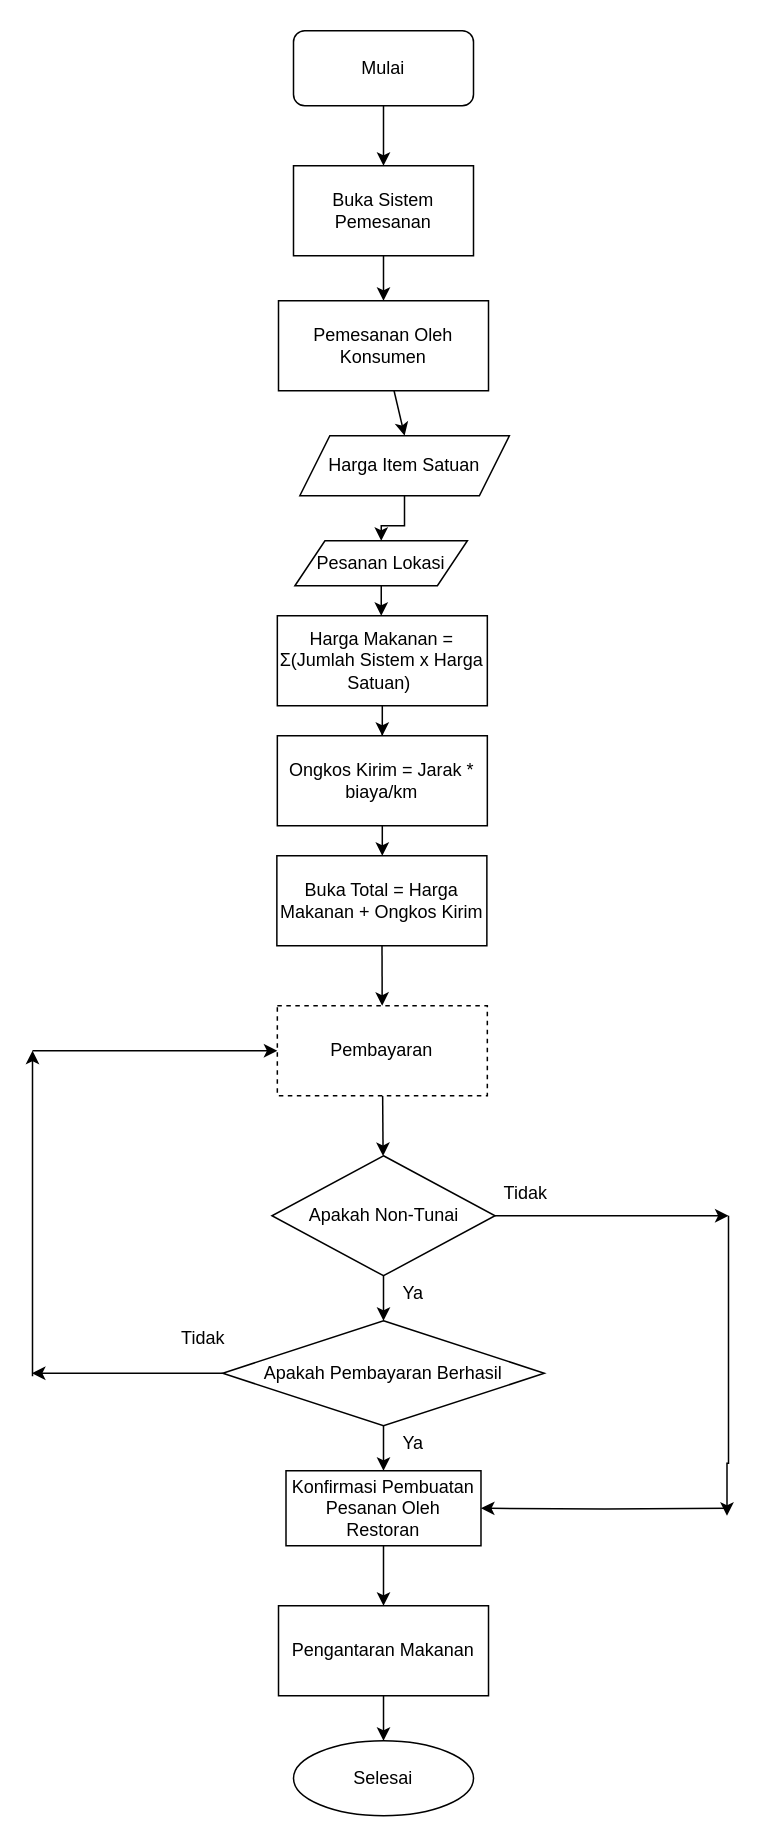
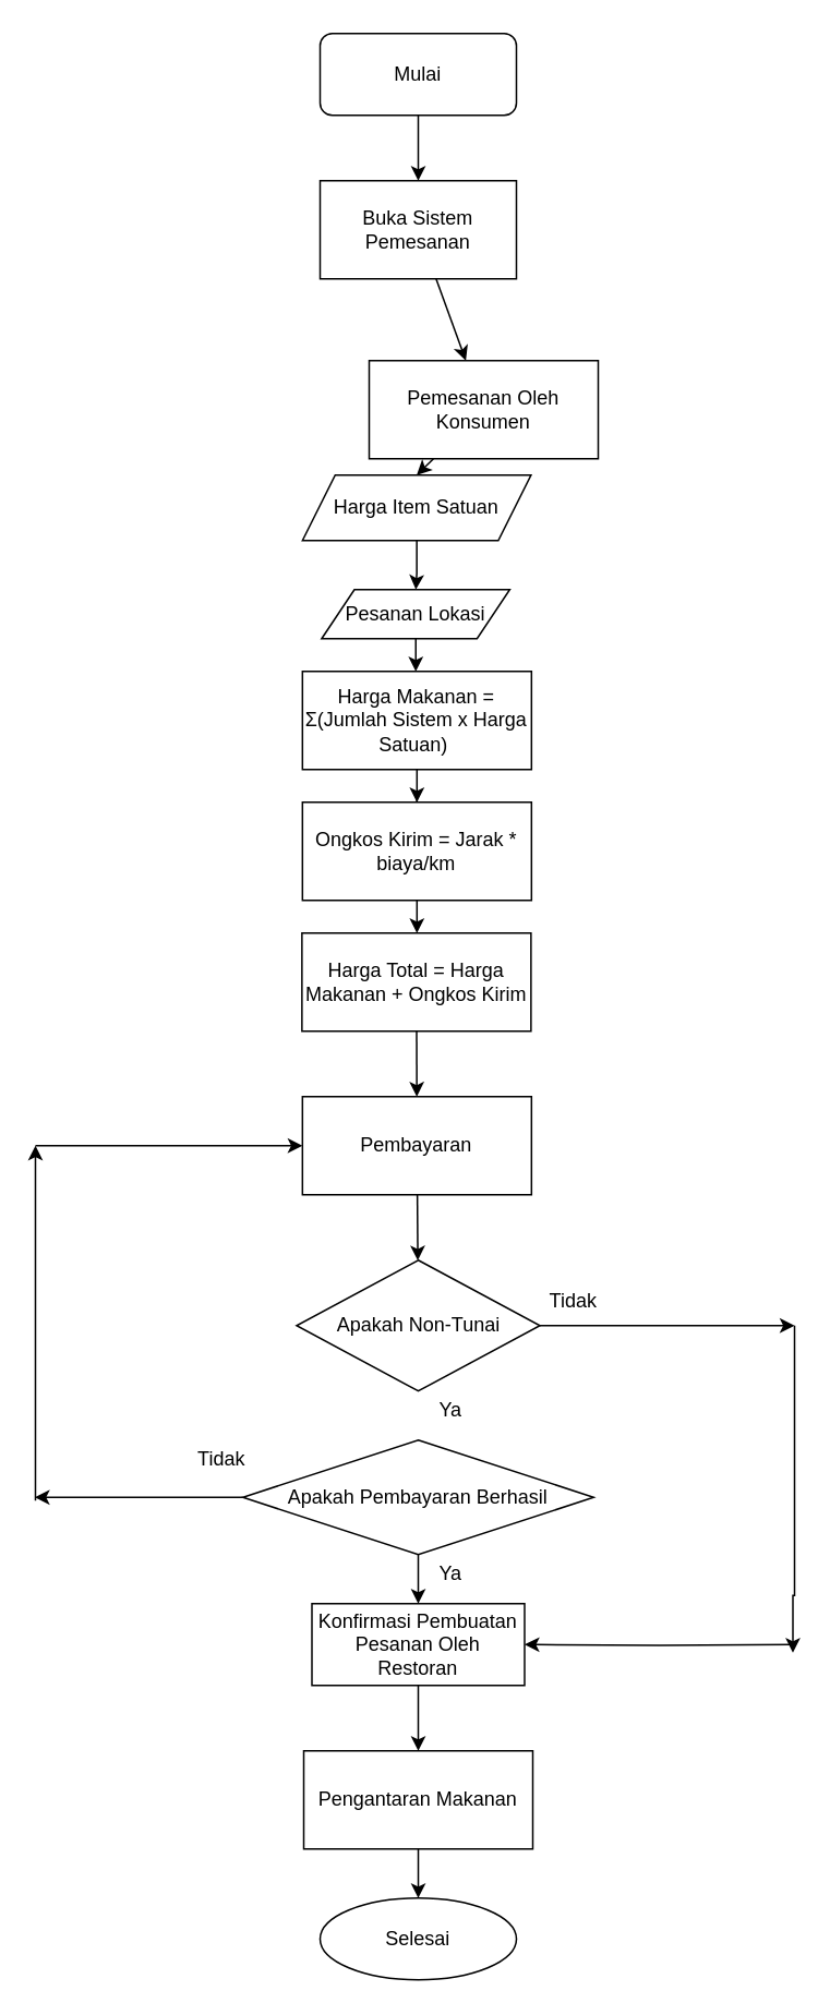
- <mxCell id="5" value="Pemesanan Oleh Konsumen" style="whiteSpace=wrap;html=1;" parent="1" vertex="1"><mxGeometry x="185" y="200" width="140" height="60" as="geometry" /></mxCell>
+ <mxCell id="5" value="Pemesanan Oleh Konsumen" style="whiteSpace=wrap;html=1;" parent="1" vertex="1"><mxGeometry x="225" y="220" width="140" height="60" as="geometry" /></mxCell>
- <mxCell id="14" value="Harga Item Satuan" style="shape=parallelogram;perimeter=parallelogramPerimeter;whiteSpace=wrap;html=1;fixedSize=1;rounded=0;" vertex="1" parent="1"><mxGeometry x="199.22" y="290" width="139.69" height="40" as="geometry" /></mxCell>
+ <mxCell id="14" value="Harga Item Satuan" style="shape=parallelogram;perimeter=parallelogramPerimeter;whiteSpace=wrap;html=1;fixedSize=1;rounded=0;" vertex="1" parent="1"><mxGeometry x="184.22" y="290" width="139.69" height="40" as="geometry" /></mxCell>
- <mxCell id="22" value="Buka Total = Harga Makanan + Ongkos Kirim" style="whiteSpace=wrap;html=1;rounded=0;" vertex="1" parent="1"><mxGeometry x="183.91" y="570" width="140" height="60" as="geometry" /></mxCell>
+ <mxCell id="22" value="Harga Total = Harga Makanan + Ongkos Kirim" style="whiteSpace=wrap;html=1;rounded=0;" vertex="1" parent="1"><mxGeometry x="183.91" y="570" width="140" height="60" as="geometry" /></mxCell>
- <mxCell id="7" value="Pembayaran" style="whiteSpace=wrap;html=1;dashed=1;" parent="1" vertex="1"><mxGeometry x="184.22" y="670" width="140" height="60" as="geometry" /></mxCell>
+ <mxCell id="7" value="Pembayaran" style="whiteSpace=wrap;html=1;" parent="1" vertex="1"><mxGeometry x="184.22" y="670" width="140" height="60" as="geometry" /></mxCell>
- <mxCell id="23" value="" style="edgeStyle=orthogonalEdgeStyle;rounded=0;orthogonalLoop=1;jettySize=auto;html=1;" edge="1" parent="1" source="25" target="28"><mxGeometry relative="1" as="geometry" /></mxCell>
